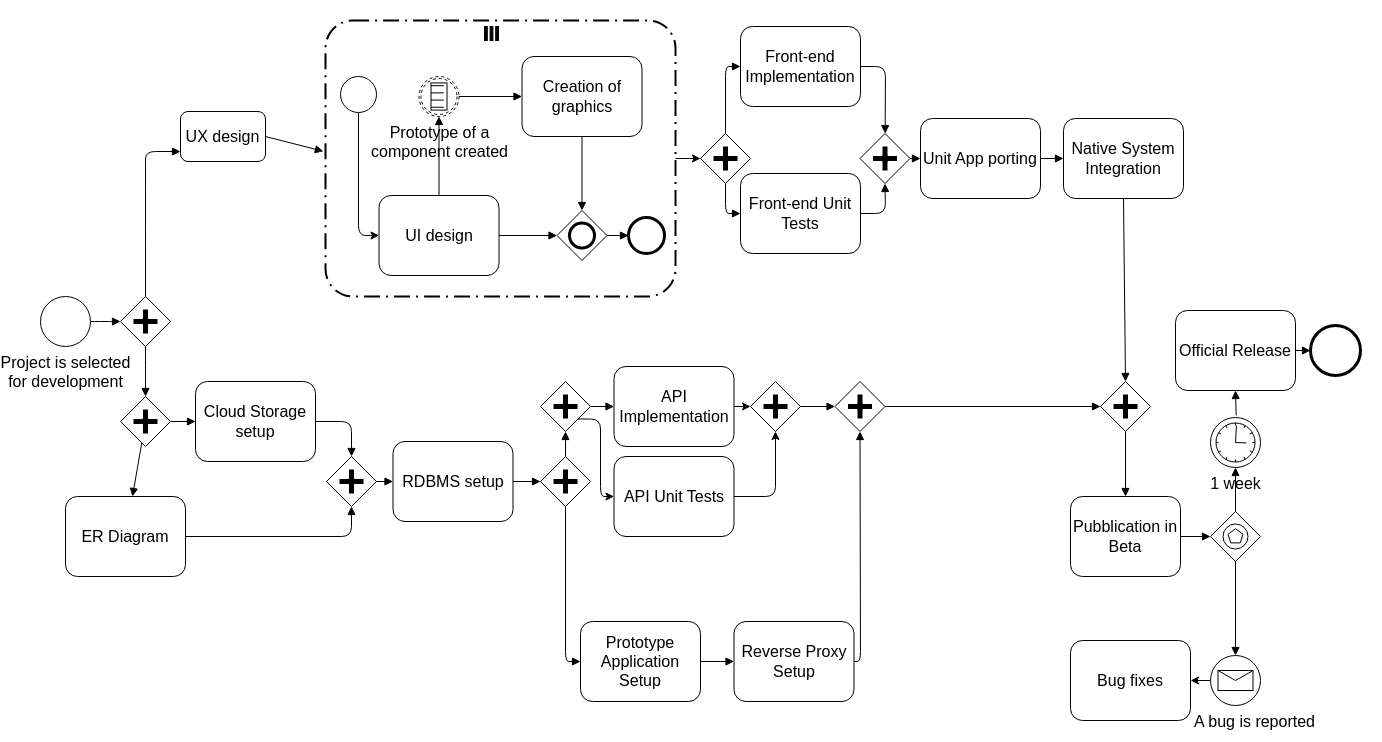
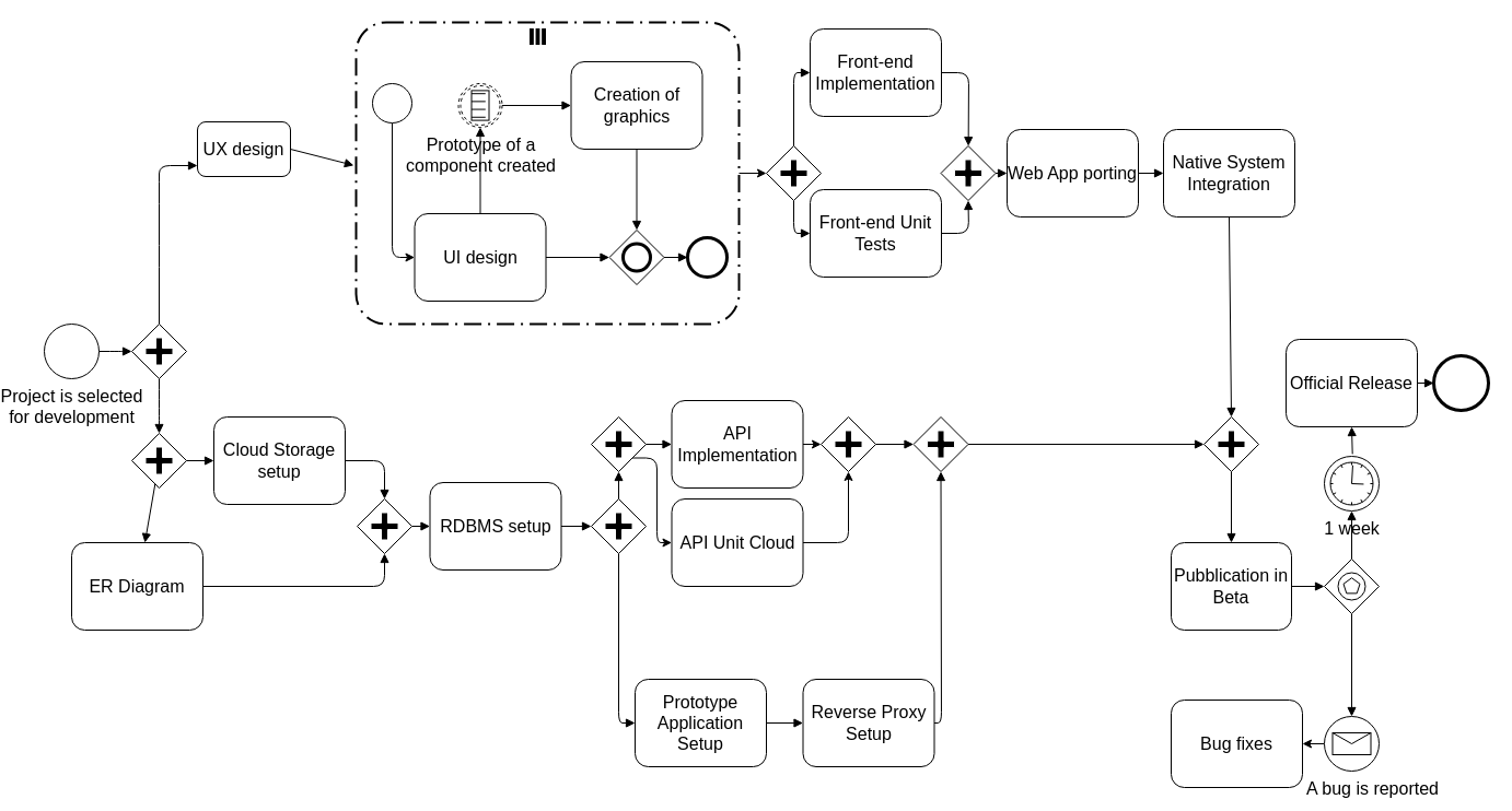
- <mxCell id="55" value="Unit App porting" style="shape=ext;rounded=1;html=1;whiteSpace=wrap;fontSize=16;" parent="1" vertex="1"><mxGeometry x="900" y="118" width="120" height="80" as="geometry" /></mxCell>
+ <mxCell id="55" value="Web App porting" style="shape=ext;rounded=1;html=1;whiteSpace=wrap;fontSize=16;" parent="1" vertex="1"><mxGeometry x="900" y="118" width="120" height="80" as="geometry" /></mxCell>
- <mxCell id="48" value="API Unit Tests" style="shape=ext;rounded=1;html=1;whiteSpace=wrap;fontSize=16;" parent="1" vertex="1"><mxGeometry x="593.5" y="456" width="120" height="80" as="geometry" /></mxCell>
+ <mxCell id="48" value="API Unit Cloud" style="shape=ext;rounded=1;html=1;whiteSpace=wrap;fontSize=16;" parent="1" vertex="1"><mxGeometry x="593.5" y="456" width="120" height="80" as="geometry" /></mxCell>
